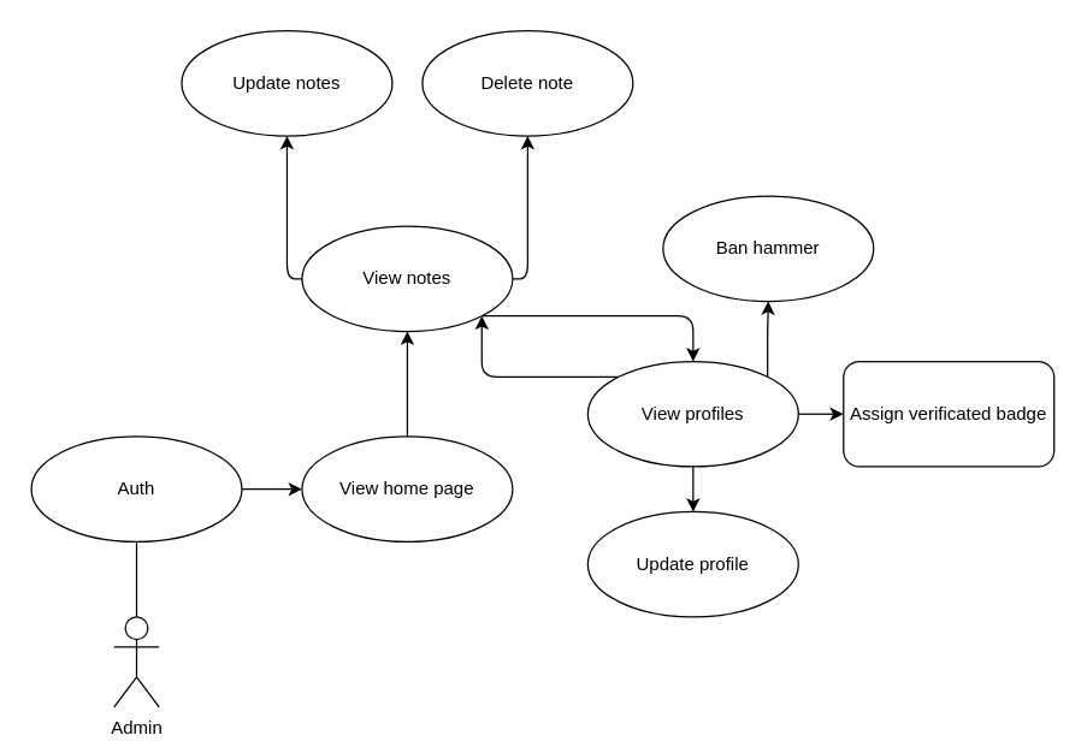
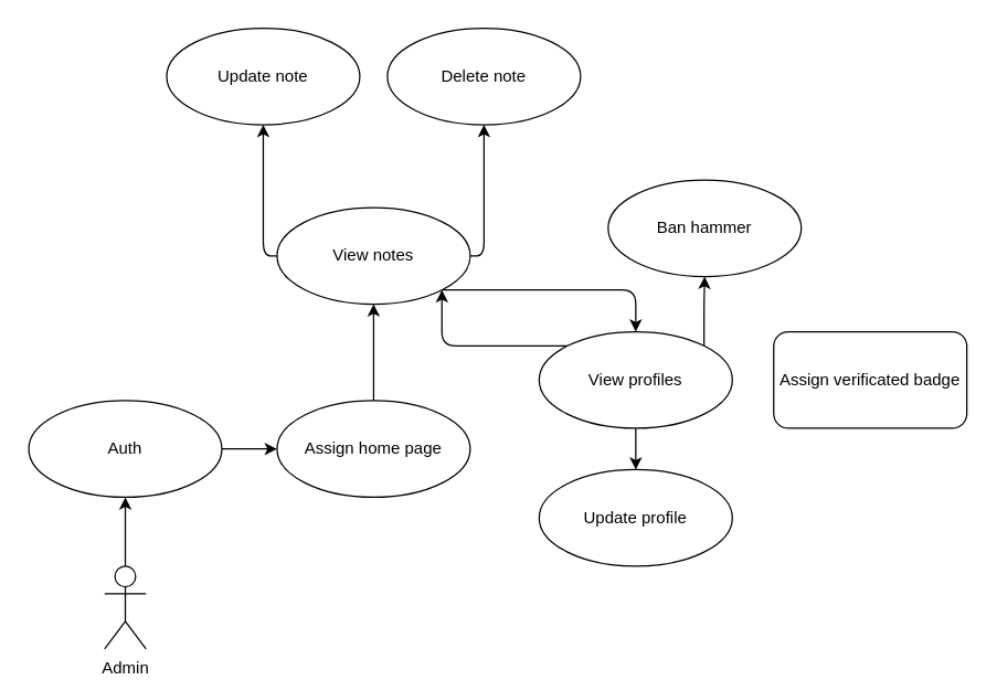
- <mxCell id="13" value="Update notes" style="ellipse;whiteSpace=wrap;html=1;" vertex="1" parent="1"><mxGeometry x="120" y="20" width="140" height="70" as="geometry" /></mxCell>
+ <mxCell id="13" value="Update note" style="ellipse;whiteSpace=wrap;html=1;" vertex="1" parent="1"><mxGeometry x="120" y="20" width="140" height="70" as="geometry" /></mxCell>
- <mxCell id="16" value="" style="edgeStyle=orthogonalEdgeStyle;html=1;" edge="1" parent="1" source="18" target="20"><mxGeometry relative="1" as="geometry" /></mxCell>
- <mxCell id="7" value="View home page" style="ellipse;whiteSpace=wrap;html=1;" vertex="1" parent="1"><mxGeometry x="200" y="290" width="140" height="70" as="geometry" /></mxCell>
+ <mxCell id="7" value="Assign home page" style="ellipse;whiteSpace=wrap;html=1;" vertex="1" parent="1"><mxGeometry x="200" y="290" width="140" height="70" as="geometry" /></mxCell>
- <mxCell id="4" style="edgeStyle=none;html=1;exitX=0.5;exitY=0;exitDx=0;exitDy=0;exitPerimeter=0;entryX=0.5;entryY=1;entryDx=0;entryDy=0;endArrow=none;" edge="1" parent="1" source="5" target="3"><mxGeometry relative="1" as="geometry" /></mxCell>
+ <mxCell id="4" style="edgeStyle=none;html=1;exitX=0.5;exitY=0;exitDx=0;exitDy=0;exitPerimeter=0;entryX=0.5;entryY=1;entryDx=0;entryDy=0;" edge="1" parent="1" source="5" target="3"><mxGeometry relative="1" as="geometry" /></mxCell>
